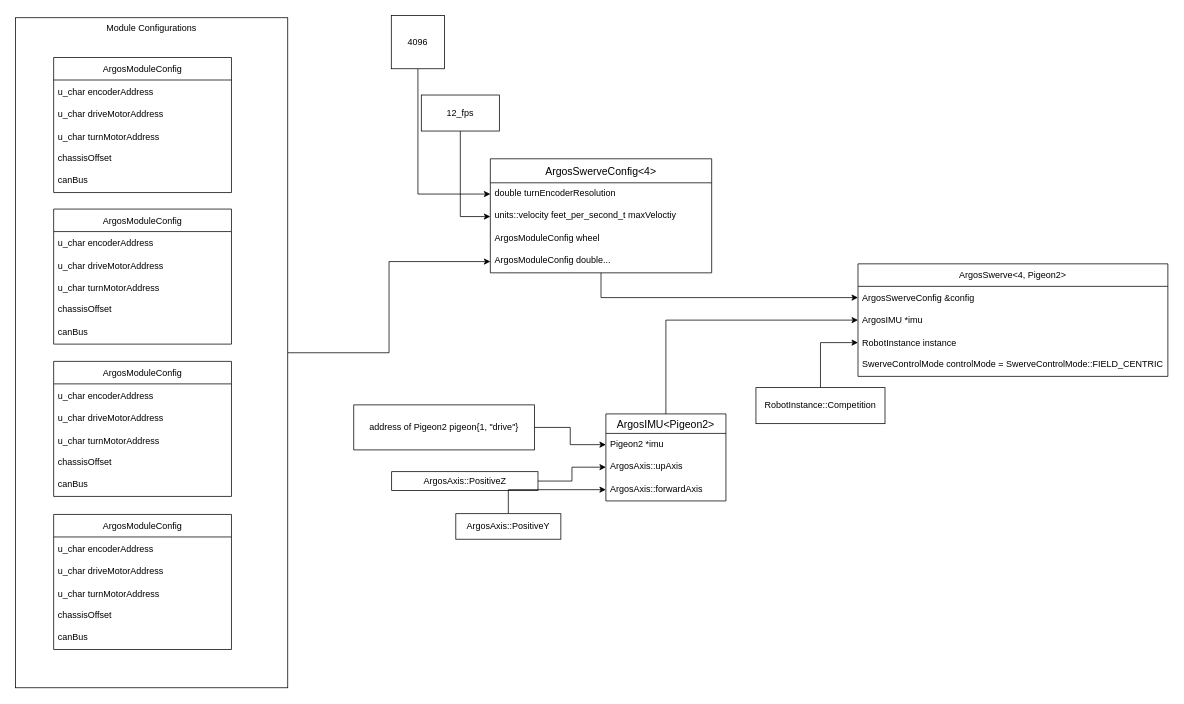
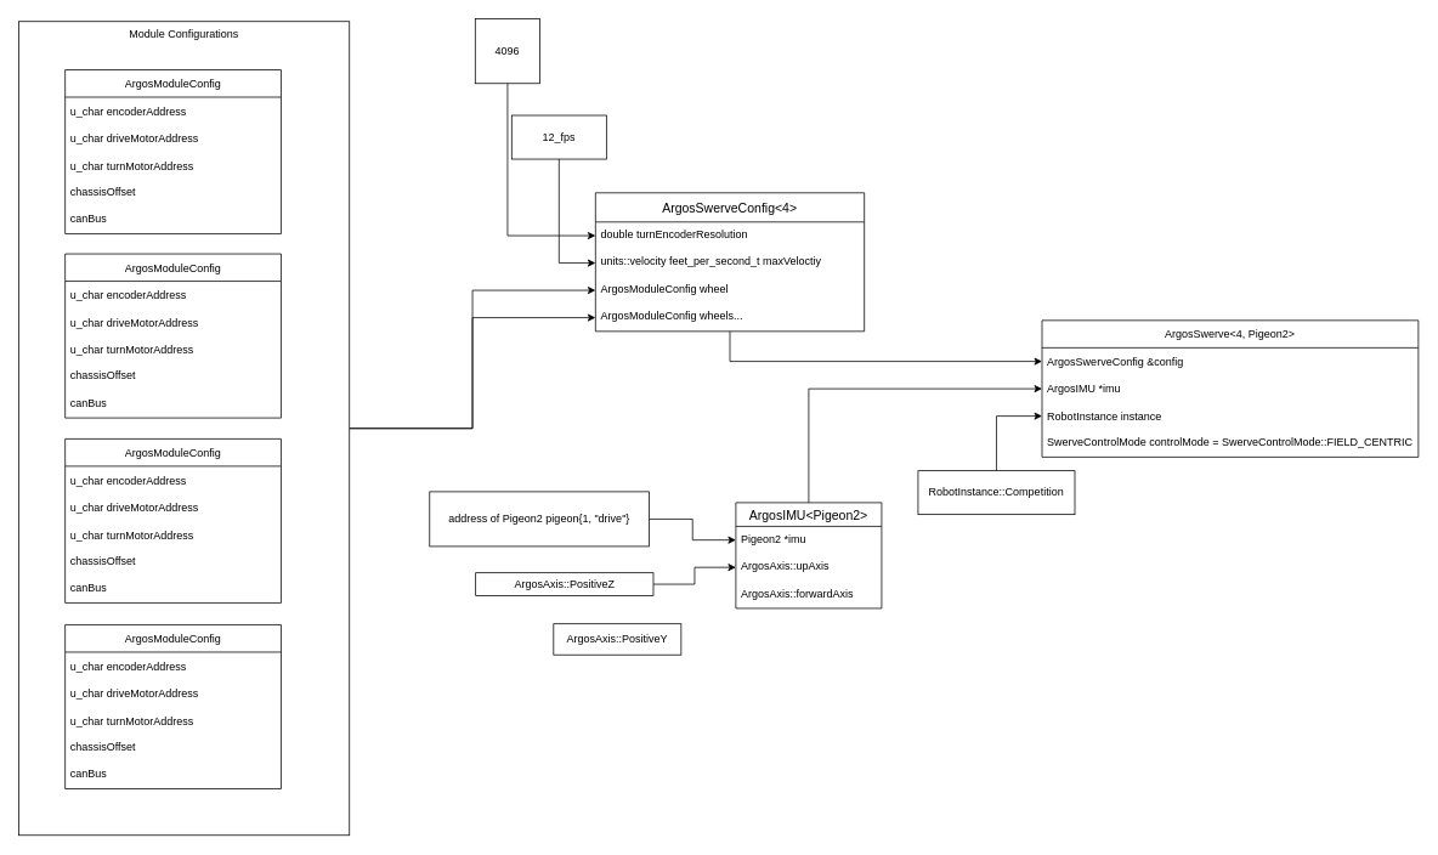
+ <mxCell id="2" style="edgeStyle=orthogonalEdgeStyle;rounded=0;orthogonalLoop=1;jettySize=auto;html=1;entryX=0;entryY=0.5;entryDx=0;entryDy=0;" parent="1" source="4" target="33" edge="1"><mxGeometry relative="1" as="geometry" /></mxCell>
- <mxCell id="34" value="ArgosModuleConfig double..." style="text;strokeColor=none;fillColor=none;spacingLeft=4;spacingRight=4;overflow=hidden;rotatable=0;points=[[0,0.5],[1,0.5]];portConstraint=eastwest;fontSize=12;" parent="30" vertex="1"><mxGeometry y="122" width="295" height="30" as="geometry" /></mxCell>
+ <mxCell id="34" value="ArgosModuleConfig wheels..." style="text;strokeColor=none;fillColor=none;spacingLeft=4;spacingRight=4;overflow=hidden;rotatable=0;points=[[0,0.5],[1,0.5]];portConstraint=eastwest;fontSize=12;" parent="30" vertex="1"><mxGeometry y="122" width="295" height="30" as="geometry" /></mxCell>
- <mxCell id="48" style="edgeStyle=orthogonalEdgeStyle;rounded=0;orthogonalLoop=1;jettySize=auto;html=1;entryX=0;entryY=0.5;entryDx=0;entryDy=0;" parent="1" source="49" target="43" edge="1"><mxGeometry relative="1" as="geometry" /></mxCell>
